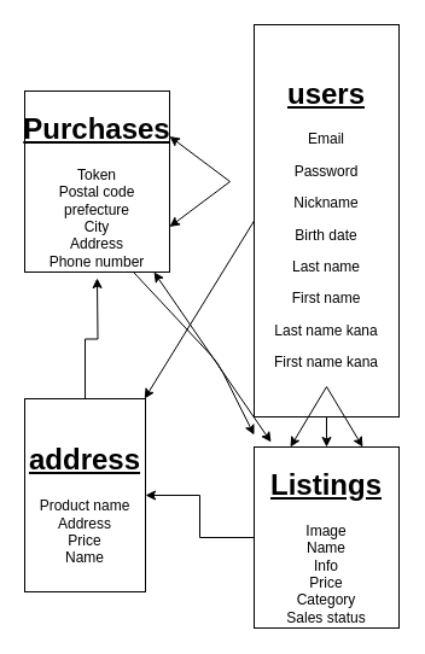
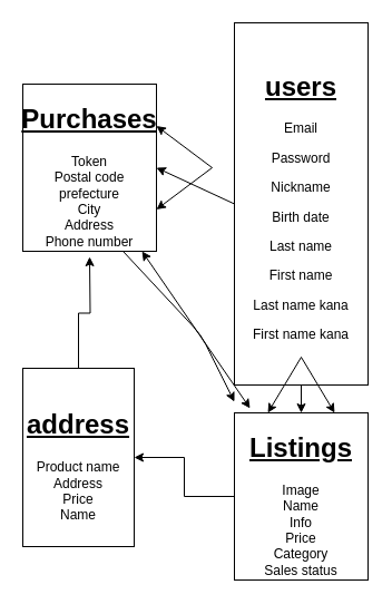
- <mxCell id="9" value="" style="endArrow=classic;html=1;exitX=0;exitY=0.5;exitDx=0;exitDy=0;" parent="1" source="2" target="13" edge="1"><mxGeometry width="50" height="50" relative="1" as="geometry"><mxPoint x="280" y="230" as="sourcePoint" /><mxPoint x="330" y="180" as="targetPoint" /></mxGeometry></mxCell>
+ <mxCell id="9" value="" style="endArrow=classic;html=1;entryX=1;entryY=0.5;entryDx=0;entryDy=0;exitX=0;exitY=0.5;exitDx=0;exitDy=0;" parent="1" source="2" target="8" edge="1"><mxGeometry width="50" height="50" relative="1" as="geometry"><mxPoint x="280" y="230" as="sourcePoint" /><mxPoint x="330" y="180" as="targetPoint" /></mxGeometry></mxCell>
